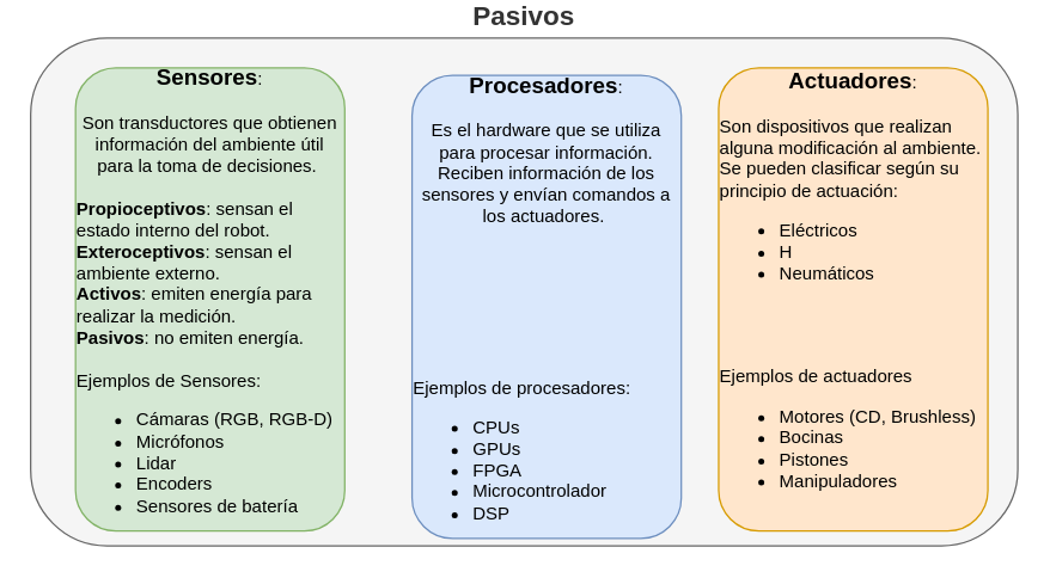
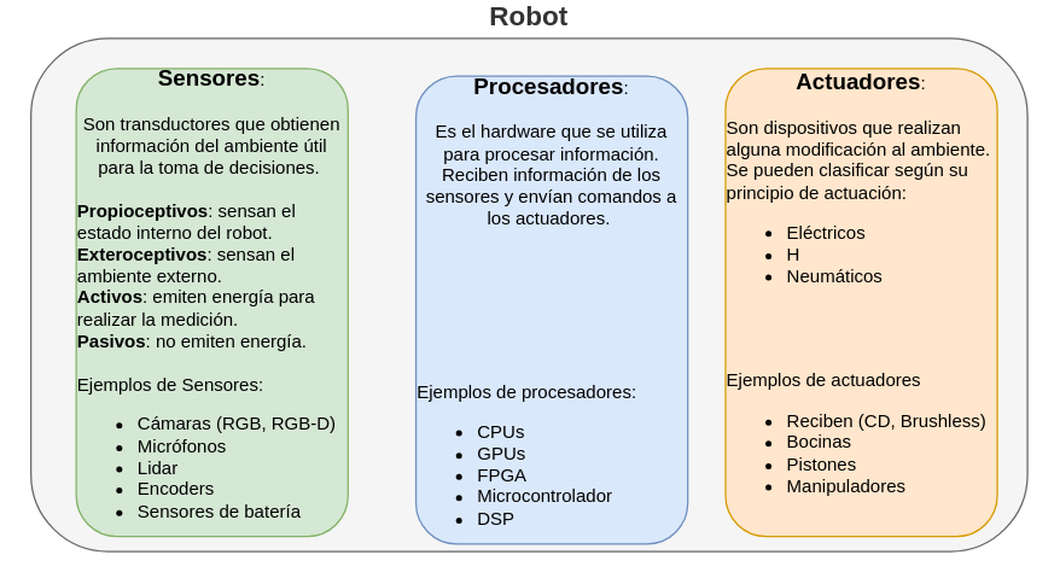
- <mxCell id="2" value="Pasivos" style="rounded=1;whiteSpace=wrap;html=1;labelPosition=center;verticalLabelPosition=top;align=center;verticalAlign=bottom;fontSize=18;fontStyle=1;fillColor=#f5f5f5;strokeColor=#666666;fontColor=#333333;" parent="1" vertex="1"><mxGeometry x="20" y="20" width="660" height="340" as="geometry" /></mxCell>
+ <mxCell id="2" value="Robot" style="rounded=1;whiteSpace=wrap;html=1;labelPosition=center;verticalLabelPosition=top;align=center;verticalAlign=bottom;fontSize=18;fontStyle=1;fillColor=#f5f5f5;strokeColor=#666666;fontColor=#333333;" parent="1" vertex="1"><mxGeometry x="20" y="20" width="660" height="340" as="geometry" /></mxCell>
- <mxCell id="5" value="&lt;b&gt;&lt;font style=&quot;font-size: 15px&quot;&gt;Actuadores&lt;/font&gt;&lt;/b&gt;:&lt;br&gt;&lt;br&gt;&lt;div style=&quot;text-align: left&quot;&gt;Son dispositivos que realizan alguna modificación al ambiente.&lt;/div&gt;&lt;div style=&quot;text-align: left&quot;&gt;Se pueden clasificar según su principio de actuación:&lt;/div&gt;&lt;div style=&quot;text-align: left&quot;&gt;&lt;ul&gt;&lt;li&gt;Eléctricos&lt;/li&gt;&lt;li&gt;H&lt;/li&gt;&lt;li&gt;Neumáticos&lt;/li&gt;&lt;/ul&gt;&lt;/div&gt;&lt;div style=&quot;text-align: left&quot;&gt;&lt;br&gt;&lt;/div&gt;&lt;div style=&quot;text-align: left&quot;&gt;&lt;br&gt;&lt;/div&gt;&lt;div style=&quot;text-align: left&quot;&gt;&lt;br&gt;&lt;/div&gt;&lt;div style=&quot;text-align: left&quot;&gt;&lt;span&gt;Ejemplos de actuadores&lt;/span&gt;&lt;br&gt;&lt;/div&gt;&lt;ul&gt;&lt;li style=&quot;text-align: left&quot;&gt;Motores (CD, Brushless)&lt;/li&gt;&lt;li style=&quot;text-align: left&quot;&gt;Bocinas&lt;/li&gt;&lt;li style=&quot;text-align: left&quot;&gt;Pistones&lt;/li&gt;&lt;li style=&quot;text-align: left&quot;&gt;Manipuladores&lt;/li&gt;&lt;/ul&gt;&lt;div style=&quot;text-align: left&quot;&gt;&lt;br&gt;&lt;/div&gt;" style="rounded=1;whiteSpace=wrap;html=1;fillColor=#ffe6cc;strokeColor=#d79b00;" parent="1" vertex="1"><mxGeometry x="480" y="40" width="180" height="310" as="geometry" /></mxCell>
+ <mxCell id="5" value="&lt;b&gt;&lt;font style=&quot;font-size: 15px&quot;&gt;Actuadores&lt;/font&gt;&lt;/b&gt;:&lt;br&gt;&lt;br&gt;&lt;div style=&quot;text-align: left&quot;&gt;Son dispositivos que realizan alguna modificación al ambiente.&lt;/div&gt;&lt;div style=&quot;text-align: left&quot;&gt;Se pueden clasificar según su principio de actuación:&lt;/div&gt;&lt;div style=&quot;text-align: left&quot;&gt;&lt;ul&gt;&lt;li&gt;Eléctricos&lt;/li&gt;&lt;li&gt;H&lt;/li&gt;&lt;li&gt;Neumáticos&lt;/li&gt;&lt;/ul&gt;&lt;/div&gt;&lt;div style=&quot;text-align: left&quot;&gt;&lt;br&gt;&lt;/div&gt;&lt;div style=&quot;text-align: left&quot;&gt;&lt;br&gt;&lt;/div&gt;&lt;div style=&quot;text-align: left&quot;&gt;&lt;br&gt;&lt;/div&gt;&lt;div style=&quot;text-align: left&quot;&gt;&lt;span&gt;Ejemplos de actuadores&lt;/span&gt;&lt;br&gt;&lt;/div&gt;&lt;ul&gt;&lt;li style=&quot;text-align: left&quot;&gt;Reciben (CD, Brushless)&lt;/li&gt;&lt;li style=&quot;text-align: left&quot;&gt;Bocinas&lt;/li&gt;&lt;li style=&quot;text-align: left&quot;&gt;Pistones&lt;/li&gt;&lt;li style=&quot;text-align: left&quot;&gt;Manipuladores&lt;/li&gt;&lt;/ul&gt;&lt;div style=&quot;text-align: left&quot;&gt;&lt;br&gt;&lt;/div&gt;" style="rounded=1;whiteSpace=wrap;html=1;fillColor=#ffe6cc;strokeColor=#d79b00;" parent="1" vertex="1"><mxGeometry x="480" y="40" width="180" height="310" as="geometry" /></mxCell>
